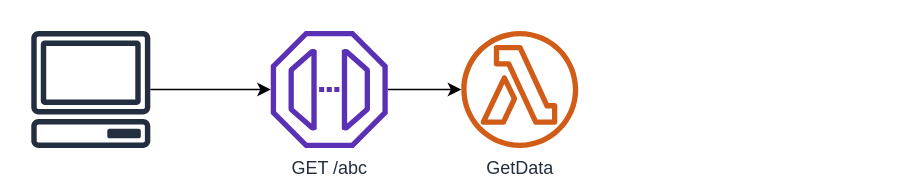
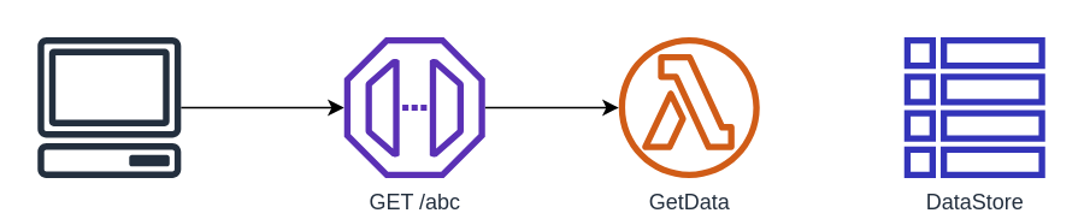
- <mxCell id="6" value="GET /abc" style="outlineConnect=0;fontColor=#232F3E;gradientColor=none;fillColor=#5A30B5;strokeColor=none;dashed=0;verticalLabelPosition=bottom;verticalAlign=top;align=center;html=1;fontSize=12;fontStyle=0;aspect=fixed;pointerEvents=1;shape=mxgraph.aws4.endpoint;" vertex="1" parent="1"><mxGeometry x="180" y="20" width="78" height="78" as="geometry" /></mxCell>
+ <mxCell id="6" value="GET /abc" style="outlineConnect=0;fontColor=#232F3E;gradientColor=none;fillColor=#5A30B5;strokeColor=none;dashed=0;verticalLabelPosition=bottom;verticalAlign=top;align=center;html=1;fontSize=12;fontStyle=0;aspect=fixed;pointerEvents=1;shape=mxgraph.aws4.endpoint;" vertex="1" parent="1"><mxGeometry x="190" y="20" width="78" height="78" as="geometry" /></mxCell>
- <mxCell id="2" value="GetData" style="outlineConnect=0;fontColor=#232F3E;gradientColor=none;fillColor=#D05C17;strokeColor=none;dashed=0;verticalLabelPosition=bottom;verticalAlign=top;align=center;html=1;fontSize=12;fontStyle=0;aspect=fixed;pointerEvents=1;shape=mxgraph.aws4.lambda_function;" vertex="1" parent="1"><mxGeometry x="307" y="20" width="78" height="78" as="geometry" /></mxCell>
+ <mxCell id="2" value="GetData" style="outlineConnect=0;fontColor=#232F3E;gradientColor=none;fillColor=#D05C17;strokeColor=none;dashed=0;verticalLabelPosition=bottom;verticalAlign=top;align=center;html=1;fontSize=12;fontStyle=0;aspect=fixed;pointerEvents=1;shape=mxgraph.aws4.lambda_function;" vertex="1" parent="1"><mxGeometry x="342" y="20" width="78" height="78" as="geometry" /></mxCell>
+ <mxCell id="7" value="DataStore" style="outlineConnect=0;fontColor=#232F3E;gradientColor=none;fillColor=#3334B9;strokeColor=none;dashed=0;verticalLabelPosition=bottom;verticalAlign=top;align=center;html=1;fontSize=12;fontStyle=0;aspect=fixed;pointerEvents=1;shape=mxgraph.aws4.table;" vertex="1" parent="1"><mxGeometry x="500" y="20" width="78" height="78" as="geometry" /></mxCell>
